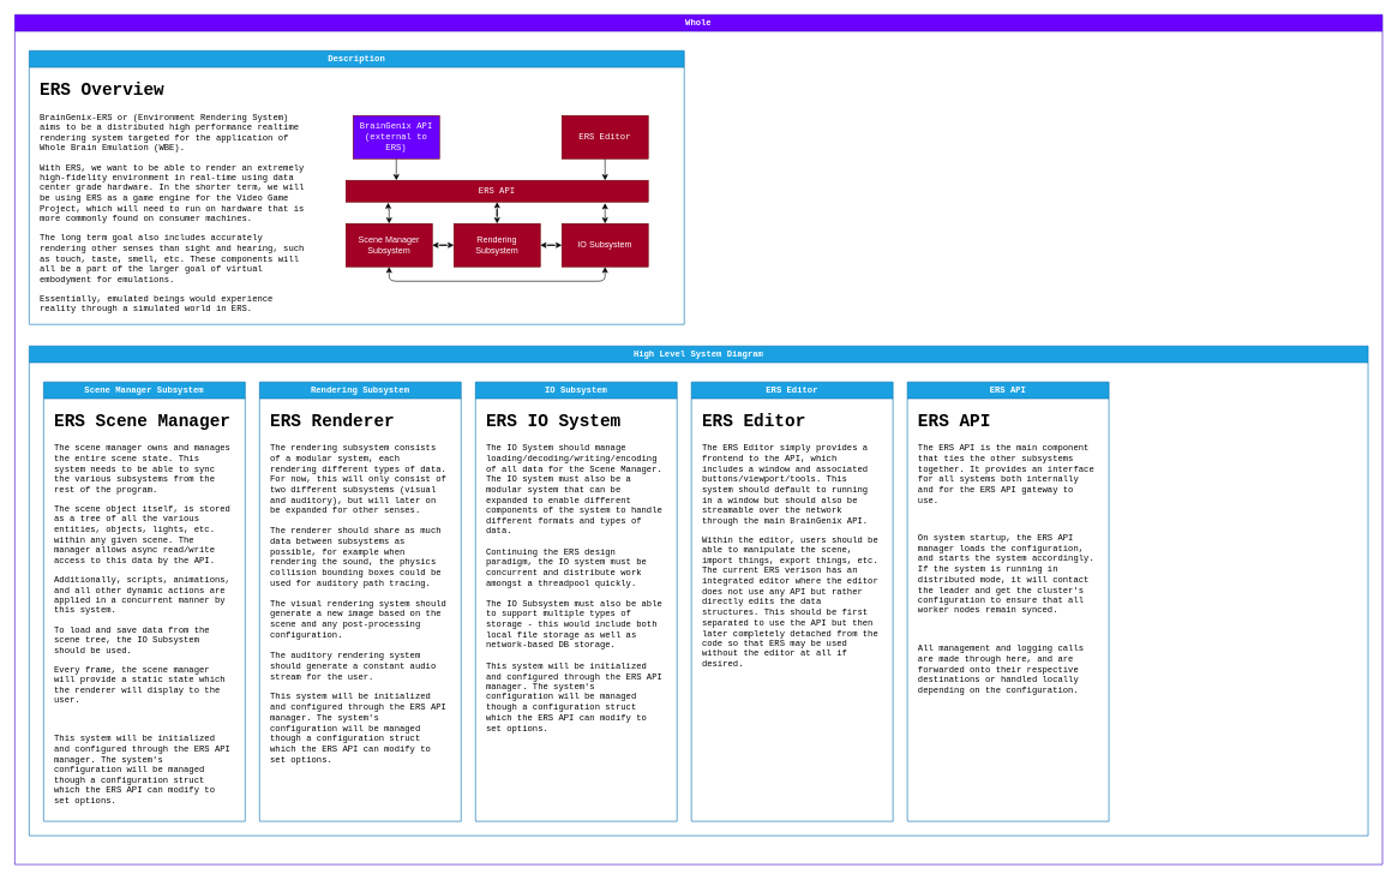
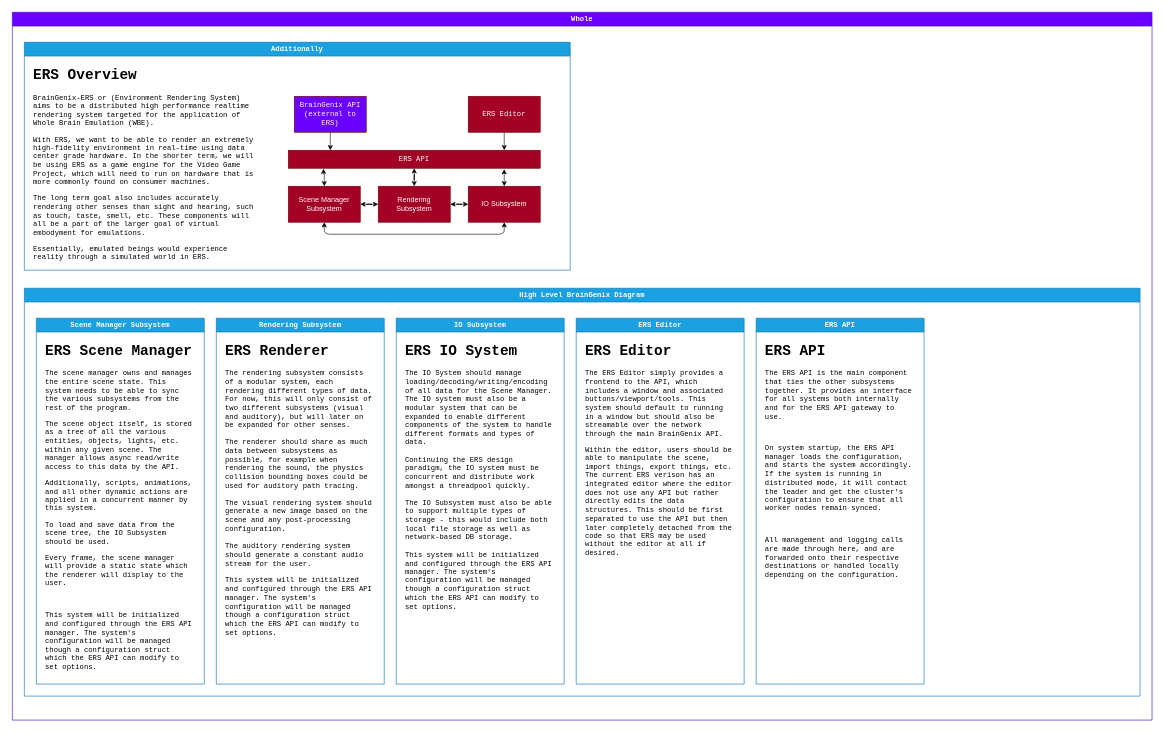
- <mxCell id="14" value="Description" style="swimlane;whiteSpace=wrap;html=1;rounded=0;strokeColor=#006EAF;fontFamily=Courier New;fontSize=12;fontColor=#ffffff;startSize=23;fillColor=#1ba1e2;" vertex="1" parent="2"><mxGeometry x="20" y="50" width="910" height="380" as="geometry" /></mxCell>
+ <mxCell id="14" value="Additionally" style="swimlane;whiteSpace=wrap;html=1;rounded=0;strokeColor=#006EAF;fontFamily=Courier New;fontSize=12;fontColor=#ffffff;startSize=23;fillColor=#1ba1e2;" vertex="1" parent="2"><mxGeometry x="20" y="50" width="910" height="380" as="geometry" /></mxCell>
- <mxCell id="3" value="High Level System Diagram" style="swimlane;whiteSpace=wrap;html=1;fillColor=#1ba1e2;fontColor=#ffffff;strokeColor=#006EAF;fontFamily=Courier New;" vertex="1" parent="2"><mxGeometry x="20" y="460" width="1860" height="680" as="geometry" /></mxCell>
+ <mxCell id="3" value="High Level BrainGenix Diagram" style="swimlane;whiteSpace=wrap;html=1;fillColor=#1ba1e2;fontColor=#ffffff;strokeColor=#006EAF;fontFamily=Courier New;" vertex="1" parent="2"><mxGeometry x="20" y="460" width="1860" height="680" as="geometry" /></mxCell>
